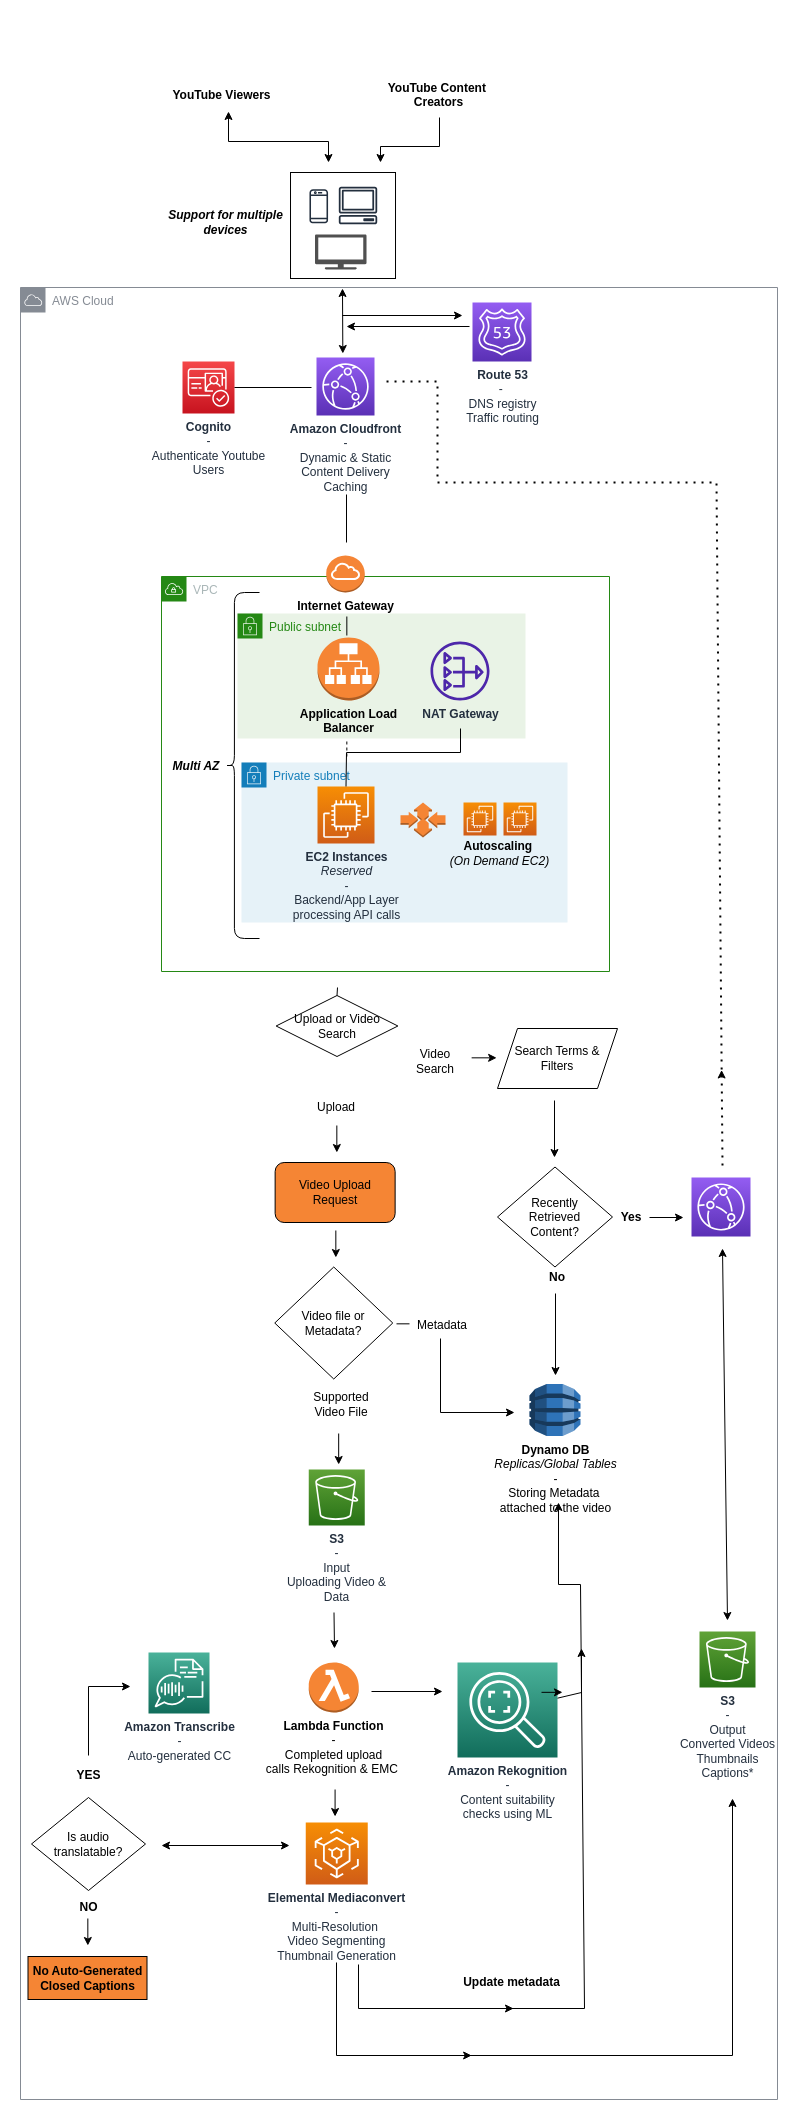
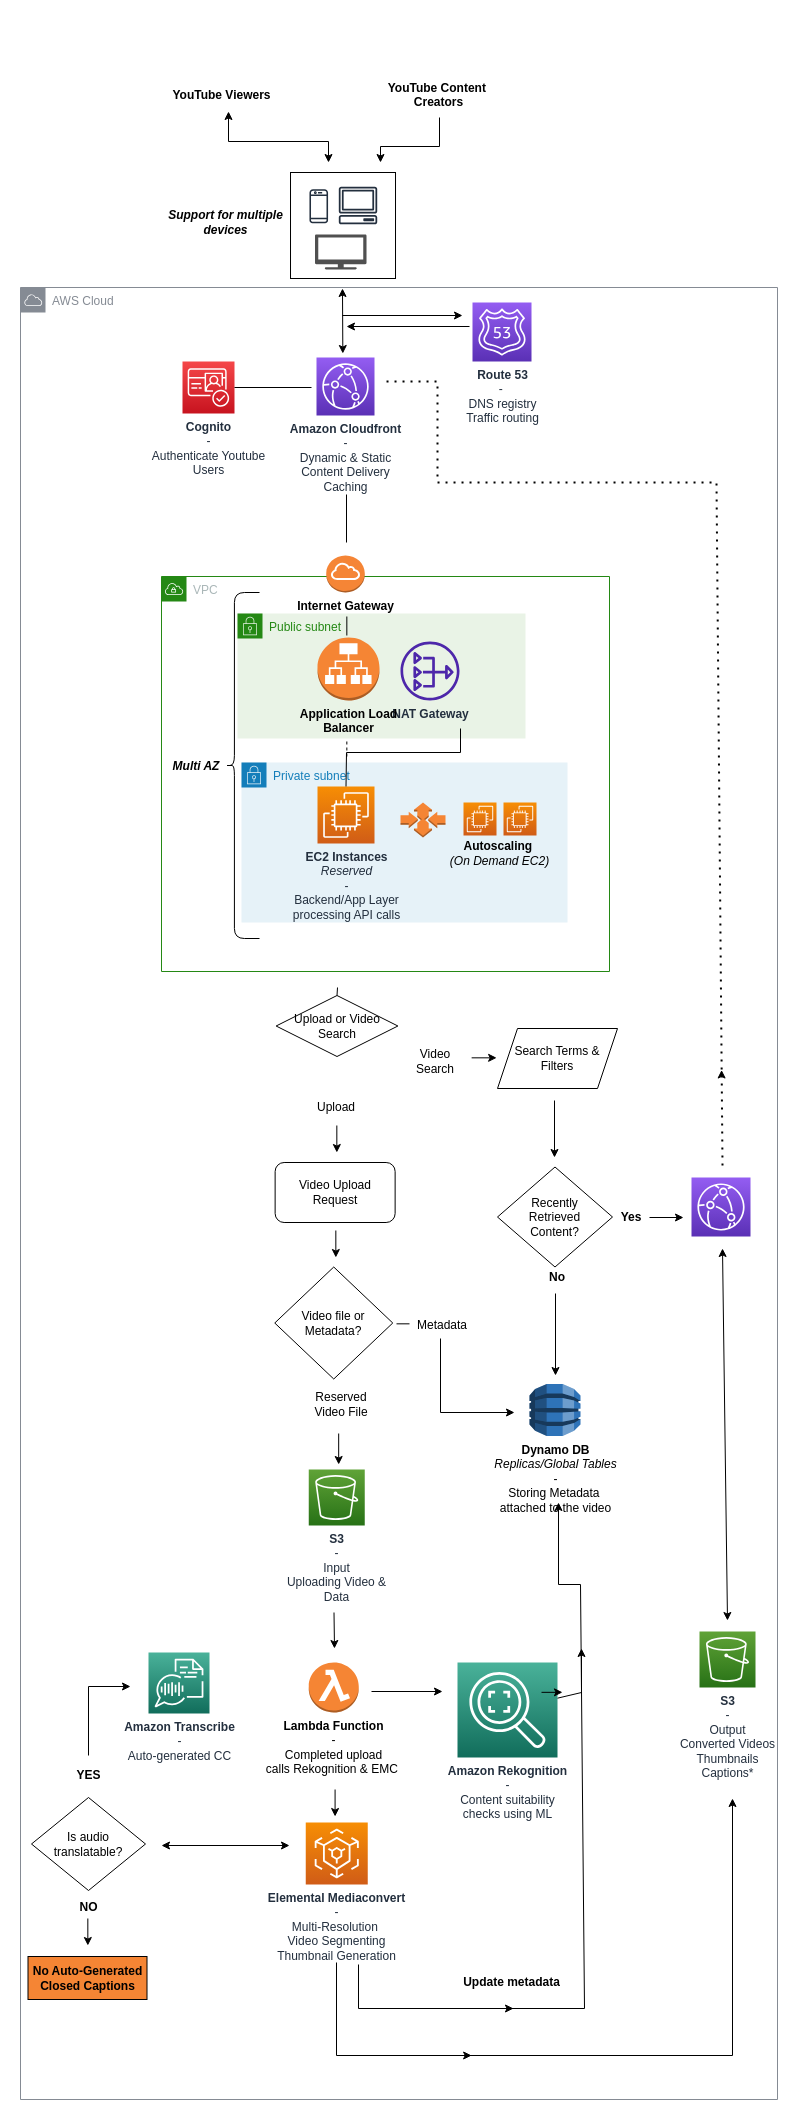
- <mxCell id="5" value="&lt;b&gt;NAT Gateway&lt;/b&gt;" style="sketch=0;outlineConnect=0;fontColor=#232F3E;gradientColor=none;fillColor=#4D27AA;strokeColor=none;dashed=0;verticalLabelPosition=bottom;verticalAlign=top;align=center;html=1;fontSize=12;fontStyle=0;aspect=fixed;pointerEvents=1;shape=mxgraph.aws4.nat_gateway;" parent="4" vertex="1"><mxGeometry x="193" y="28" width="59" height="59" as="geometry" /></mxCell>
+ <mxCell id="5" value="&lt;b&gt;NAT Gateway&lt;/b&gt;" style="sketch=0;outlineConnect=0;fontColor=#232F3E;gradientColor=none;fillColor=#4D27AA;strokeColor=none;dashed=0;verticalLabelPosition=bottom;verticalAlign=top;align=center;html=1;fontSize=12;fontStyle=0;aspect=fixed;pointerEvents=1;shape=mxgraph.aws4.nat_gateway;" parent="4" vertex="1"><mxGeometry x="163" y="28" width="59" height="59" as="geometry" /></mxCell>
- <mxCell id="63" value="Video Upload Request" style="rounded=1;whiteSpace=wrap;html=1;fillColor=#f58534;" parent="1" vertex="1"><mxGeometry x="274.63" y="1162" width="120" height="60" as="geometry" /></mxCell>
+ <mxCell id="63" value="Video Upload Request" style="rounded=1;whiteSpace=wrap;html=1;" parent="1" vertex="1"><mxGeometry x="274.63" y="1162" width="120" height="60" as="geometry" /></mxCell>
- <mxCell id="25" value="Supported&lt;br&gt;Video File&lt;br&gt;" style="text;html=1;strokeColor=none;fillColor=none;align=center;verticalAlign=middle;whiteSpace=wrap;rounded=0;" parent="1" vertex="1"><mxGeometry x="310.63" y="1388.5" width="60" height="30" as="geometry" /></mxCell>
+ <mxCell id="25" value="Reserved&lt;br&gt;Video File&lt;br&gt;" style="text;html=1;strokeColor=none;fillColor=none;align=center;verticalAlign=middle;whiteSpace=wrap;rounded=0;" parent="1" vertex="1"><mxGeometry x="310.63" y="1388.5" width="60" height="30" as="geometry" /></mxCell>
